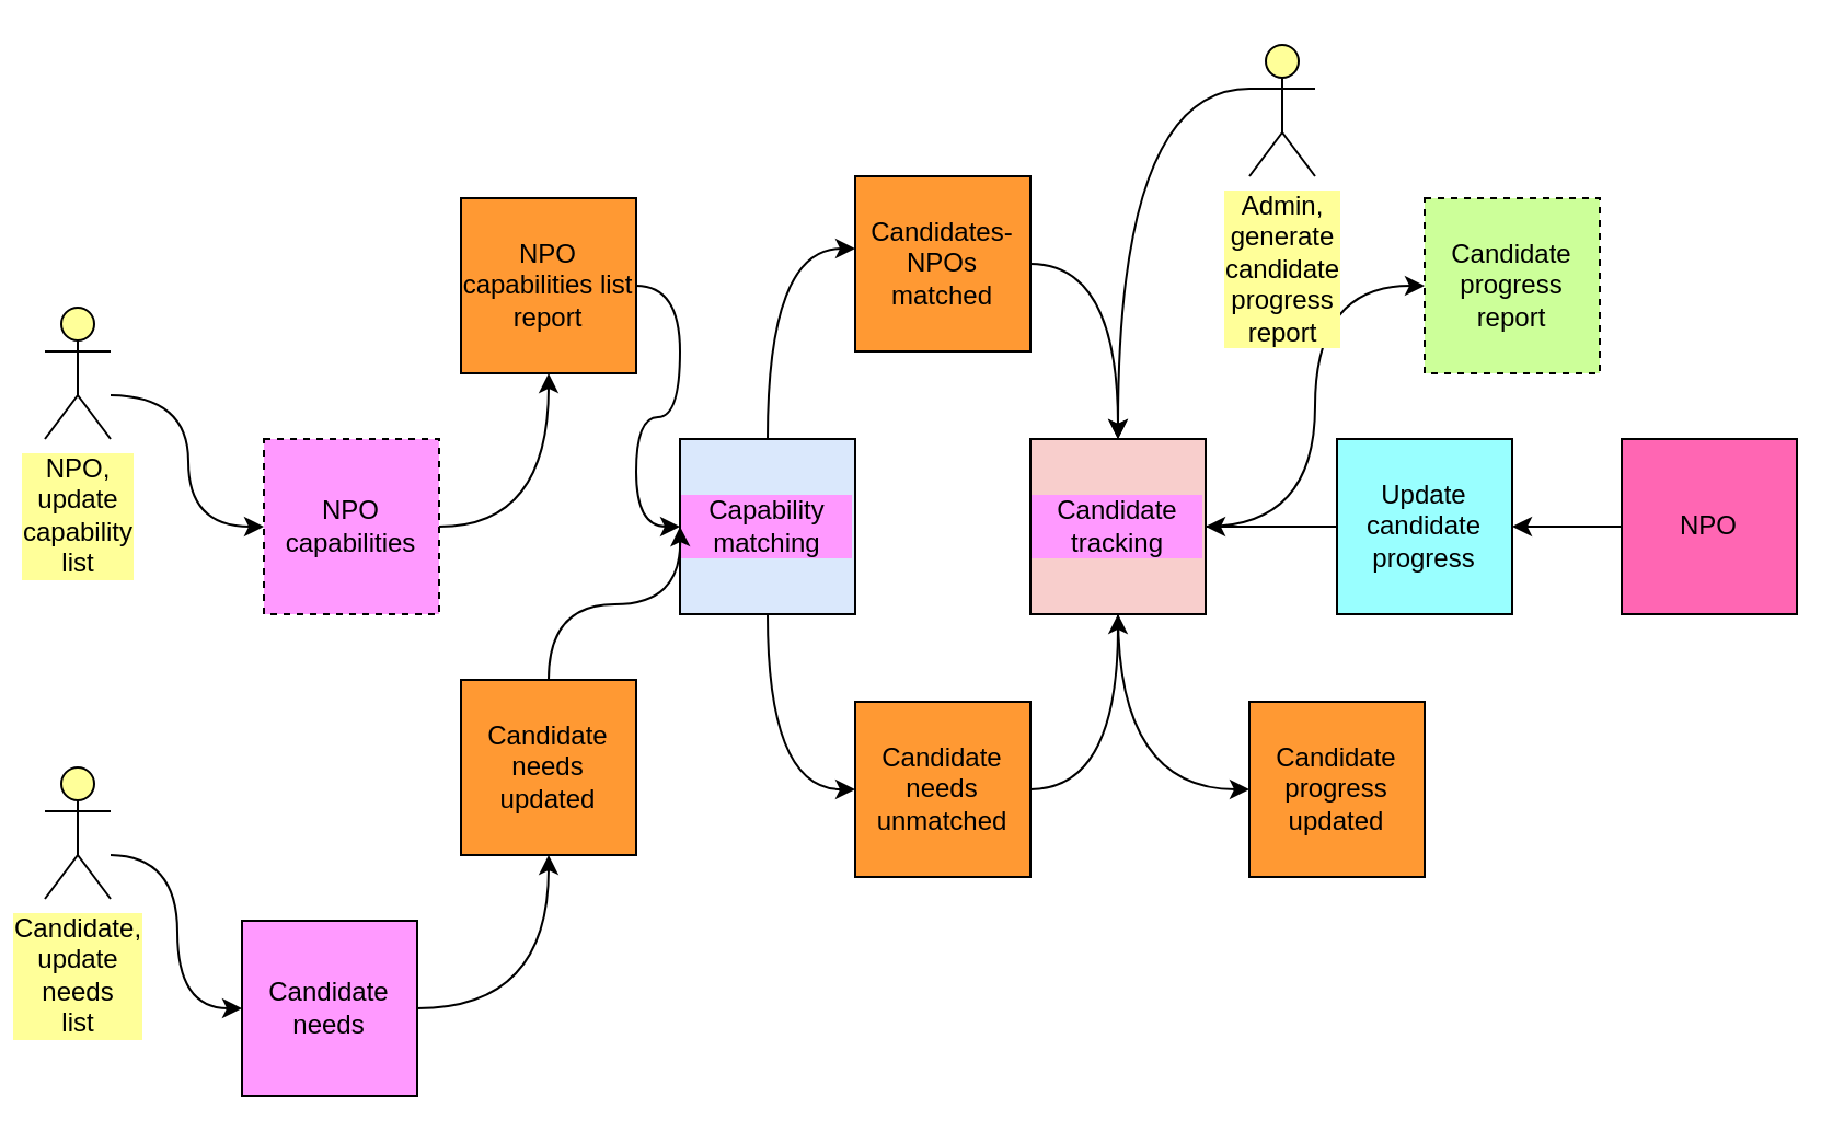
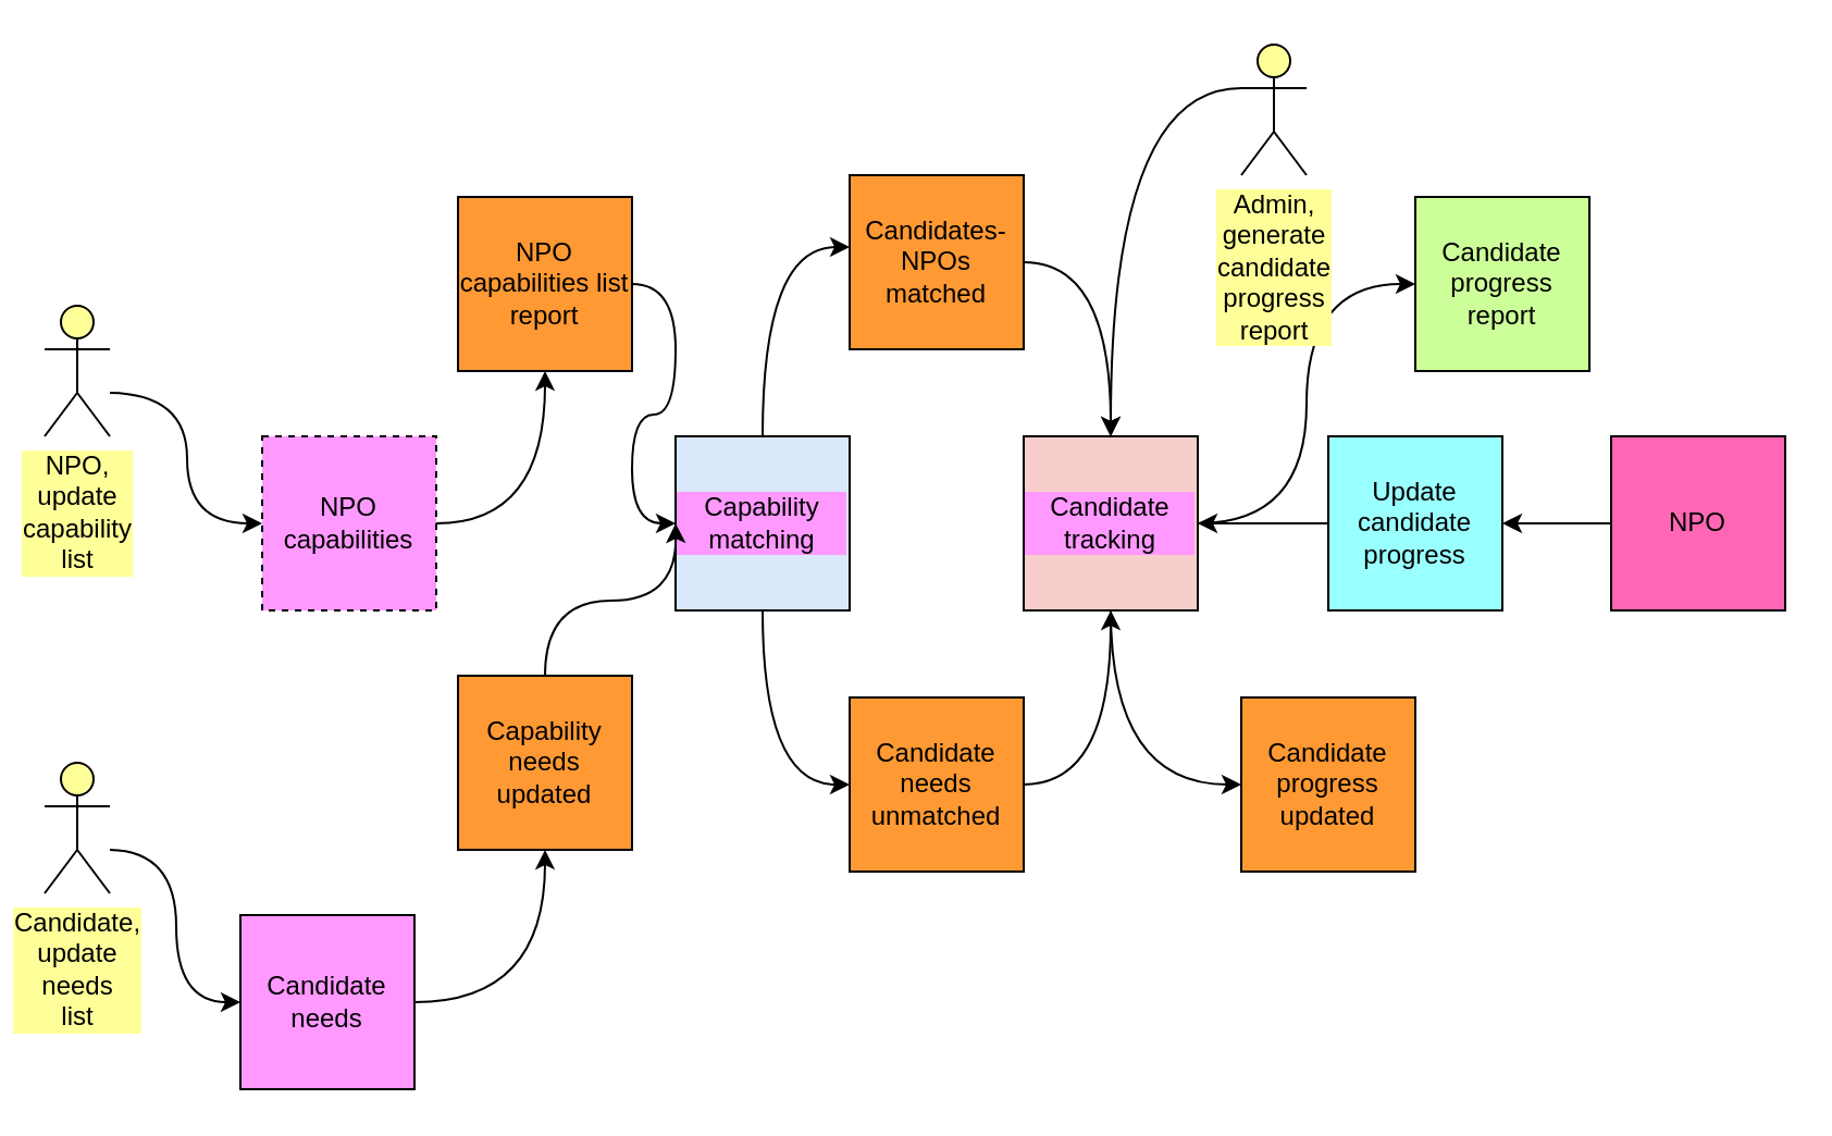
- <mxCell id="31" value="Candidate progress report" style="whiteSpace=wrap;html=1;aspect=fixed;labelBackgroundColor=#CCFF99;fillColor=#CCFF99;fontColor=#000000;dashed=1;" parent="1" vertex="1"><mxGeometry x="650" y="90" width="80" height="80" as="geometry" /></mxCell>
+ <mxCell id="31" value="Candidate progress report" style="whiteSpace=wrap;html=1;aspect=fixed;labelBackgroundColor=#CCFF99;fillColor=#CCFF99;fontColor=#000000;" parent="1" vertex="1"><mxGeometry x="650" y="90" width="80" height="80" as="geometry" /></mxCell>
- <mxCell id="11" value="Candidate needs updated" style="whiteSpace=wrap;html=1;aspect=fixed;labelBackgroundColor=#FF9933;fillColor=#FF9933;fontColor=#000000;" parent="1" vertex="1"><mxGeometry x="210" y="310" width="80" height="80" as="geometry" /></mxCell>
+ <mxCell id="11" value="Capability needs updated" style="whiteSpace=wrap;html=1;aspect=fixed;labelBackgroundColor=#FF9933;fillColor=#FF9933;fontColor=#000000;" parent="1" vertex="1"><mxGeometry x="210" y="310" width="80" height="80" as="geometry" /></mxCell>
